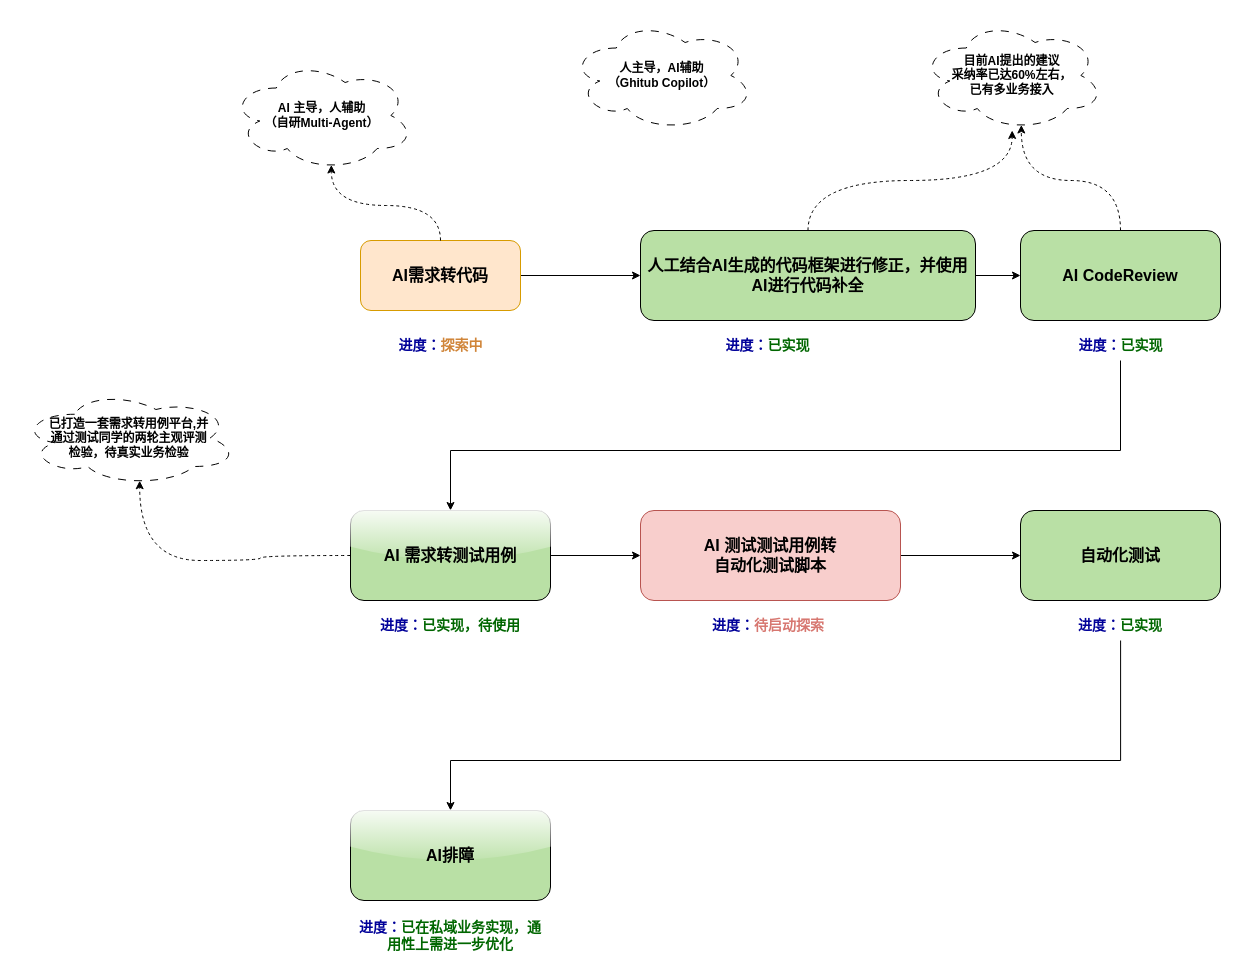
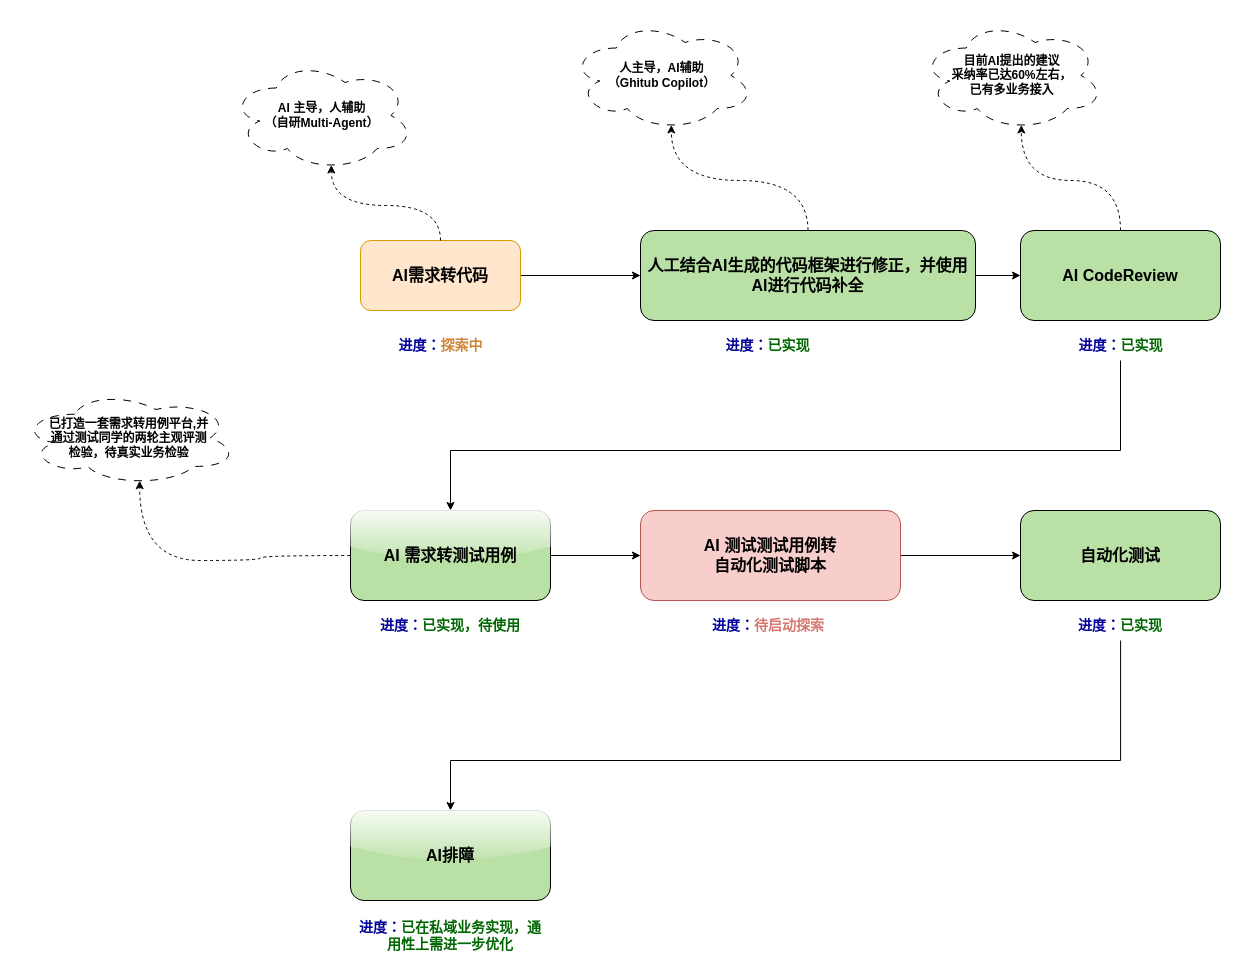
- <mxCell id="9" style="edgeStyle=orthogonalEdgeStyle;rounded=0;orthogonalLoop=1;jettySize=auto;html=1;curved=1;dashed=1;" edge="1" parent="1" source="7" target="26"><mxGeometry relative="1" as="geometry" /></mxCell>
+ <mxCell id="9" style="edgeStyle=orthogonalEdgeStyle;rounded=0;orthogonalLoop=1;jettySize=auto;html=1;entryX=0.55;entryY=0.95;entryDx=0;entryDy=0;entryPerimeter=0;curved=1;dashed=1;" edge="1" parent="1" source="7" target="8"><mxGeometry relative="1" as="geometry" /></mxCell>
